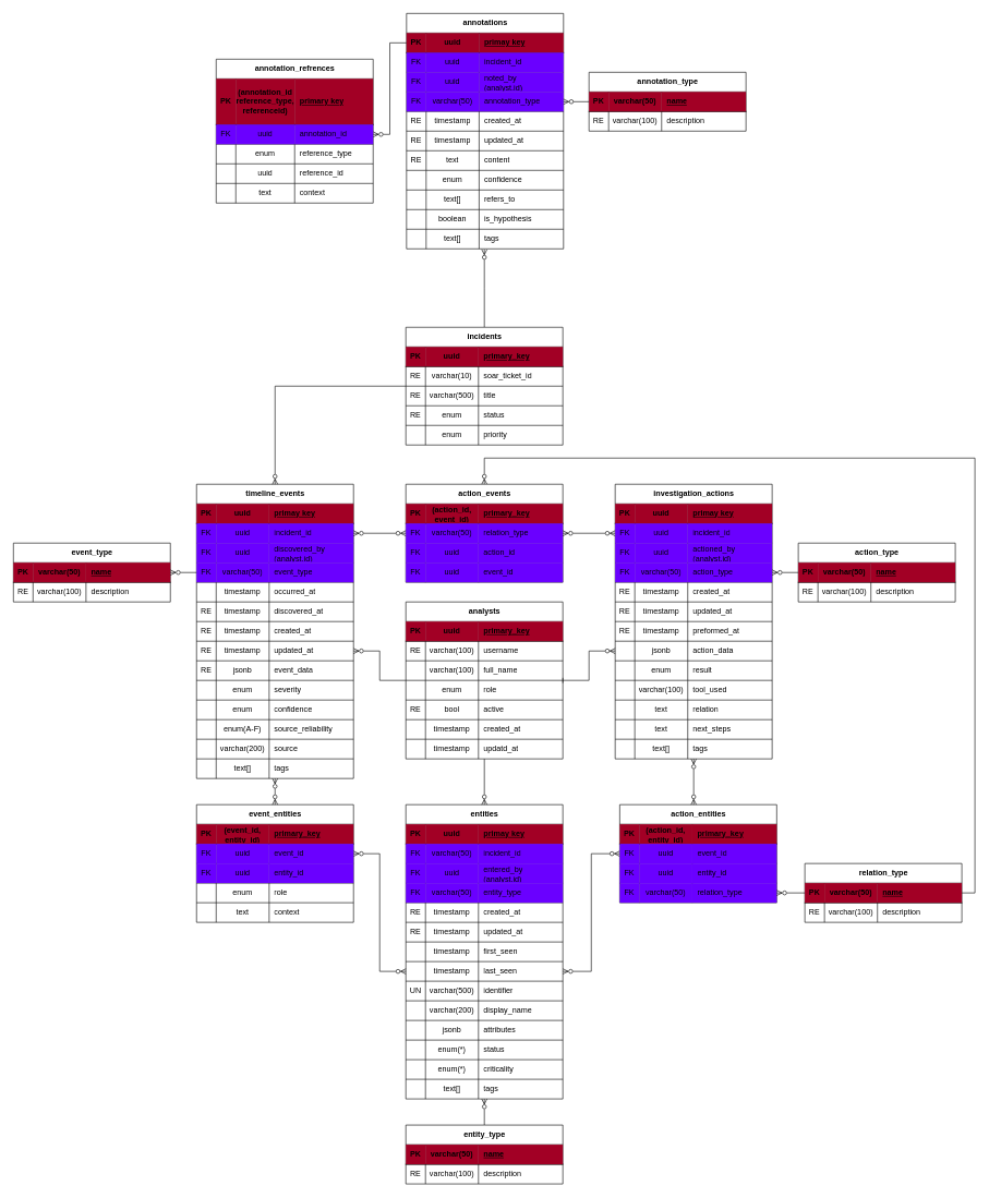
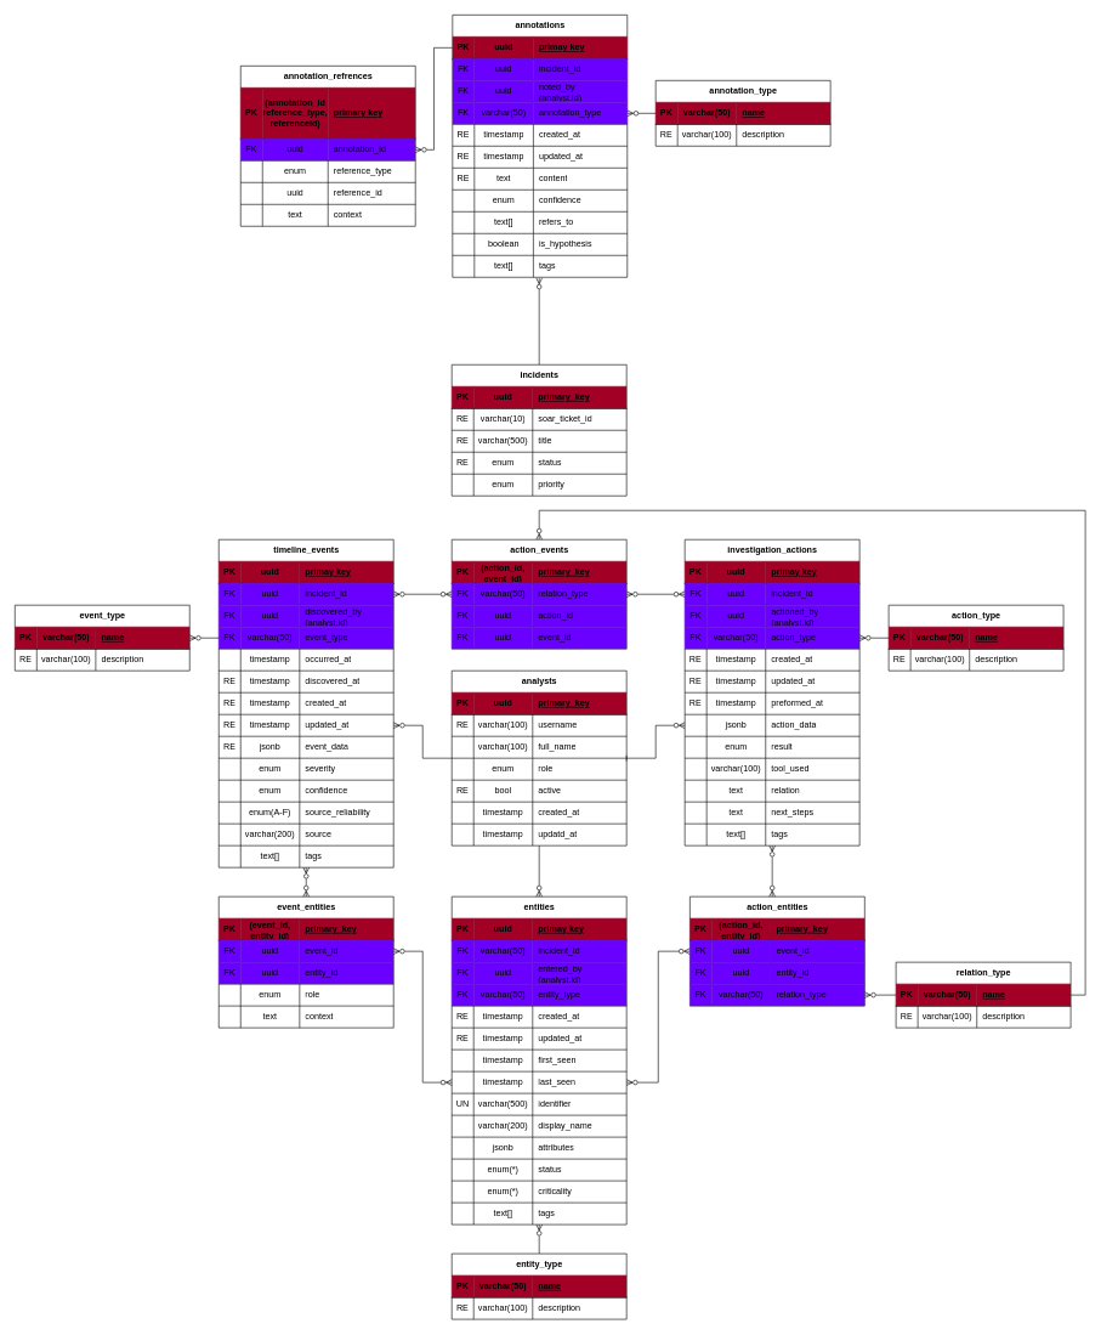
- <mxCell id="160" style="edgeStyle=orthogonalEdgeStyle;rounded=0;orthogonalLoop=1;jettySize=auto;html=1;entryX=0.5;entryY=0;entryDx=0;entryDy=0;endArrow=ERzeroToMany;endFill=0;fontColor=light-dark(#000000,#FFFFFF);" parent="1" source="162" target="3" edge="1"><mxGeometry relative="1" as="geometry" /></mxCell>
